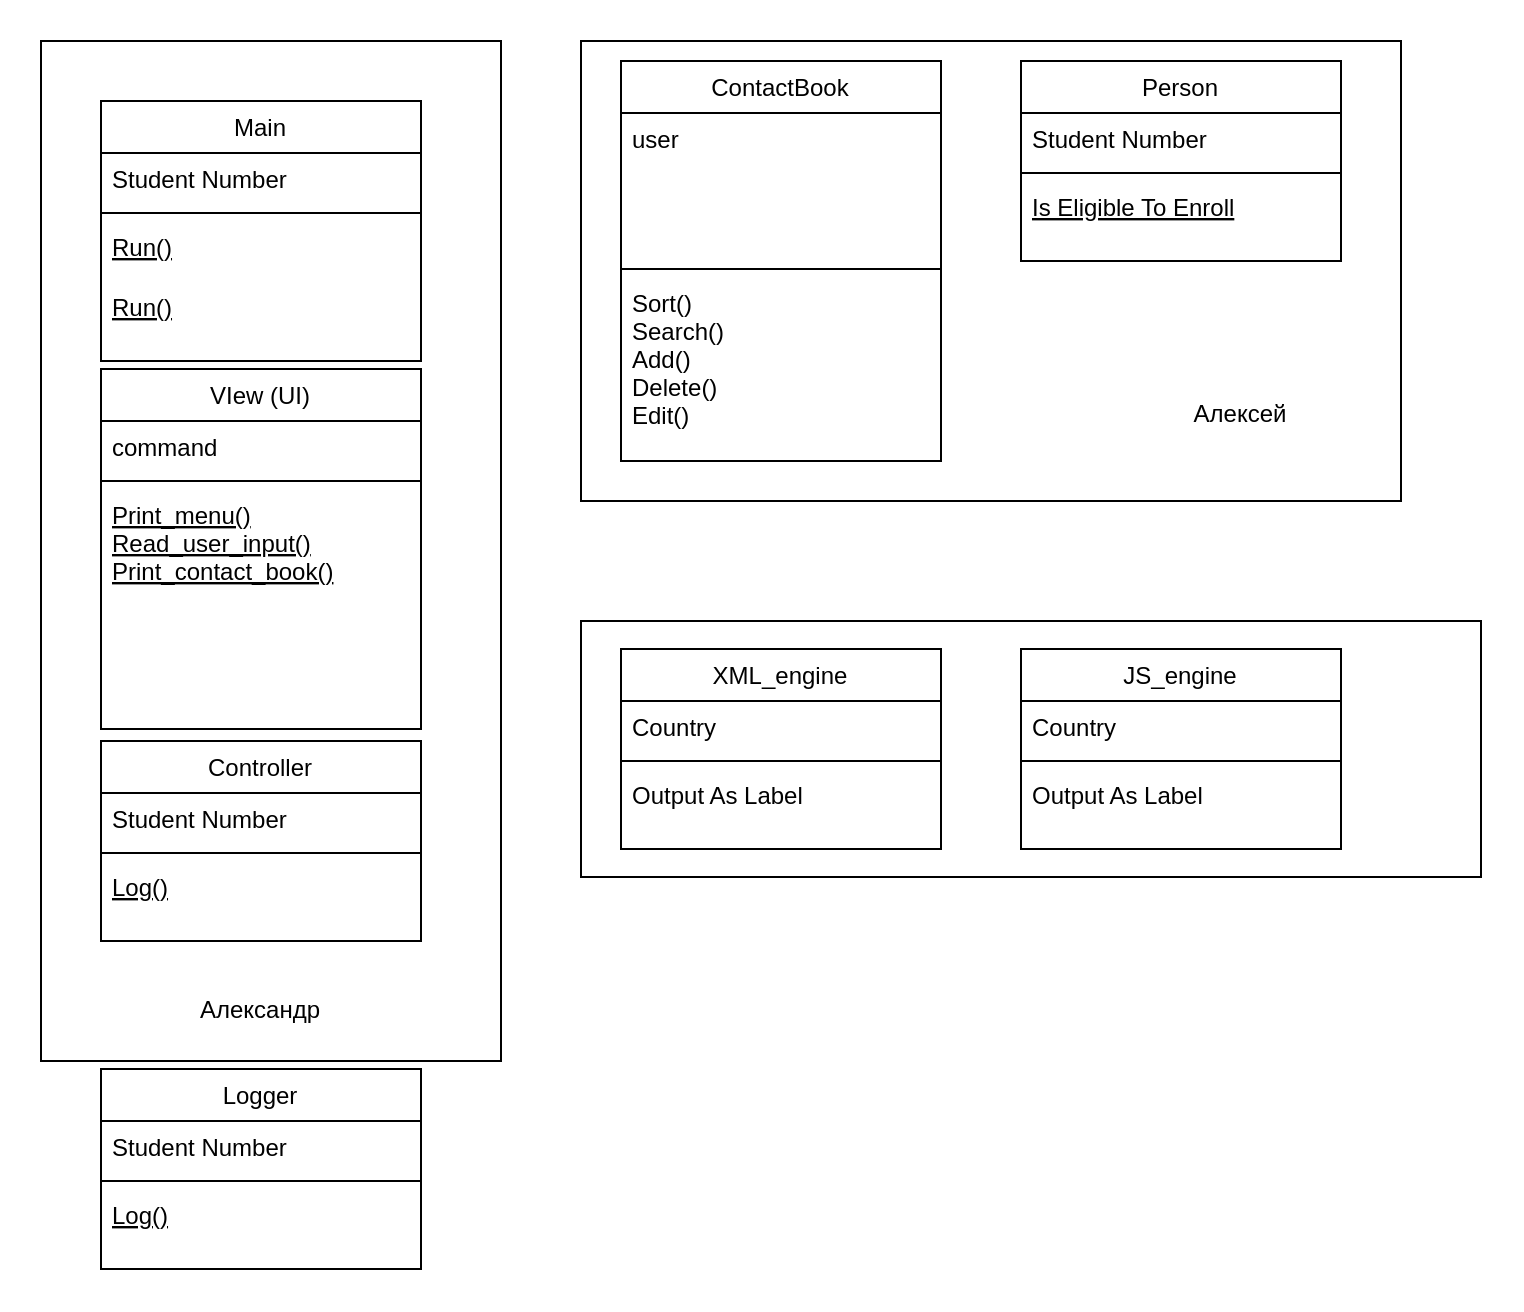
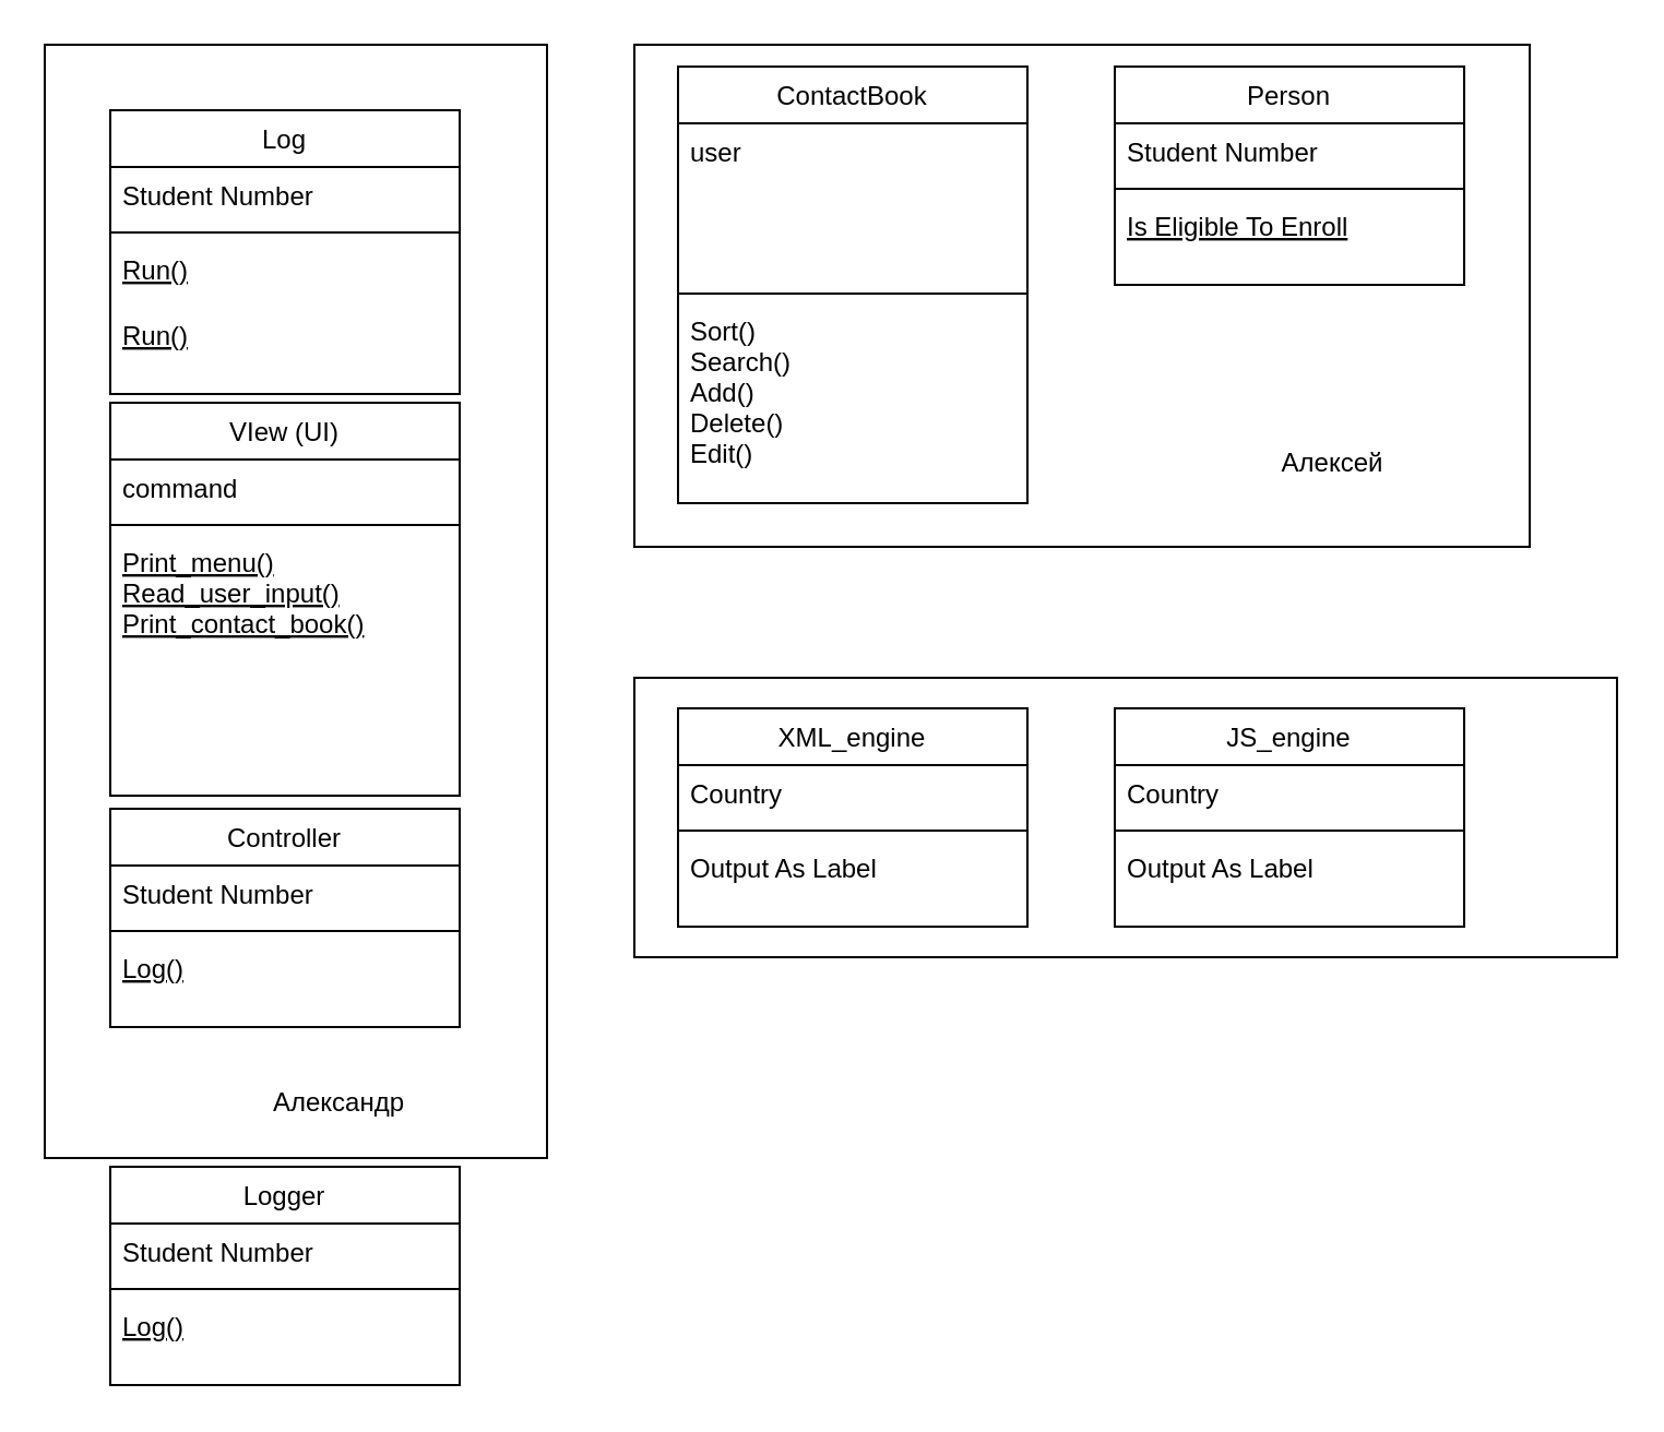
- <mxCell id="29" value="Main" style="swimlane;fontStyle=0;align=center;verticalAlign=top;childLayout=stackLayout;horizontal=1;startSize=26;horizontalStack=0;resizeParent=1;resizeLast=0;collapsible=1;marginBottom=0;rounded=0;shadow=0;strokeWidth=1;" parent="1" vertex="1"><mxGeometry x="50" y="50" width="160" height="130" as="geometry"><mxRectangle x="130" y="380" width="160" height="26" as="alternateBounds" /></mxGeometry></mxCell>
+ <mxCell id="29" value="Log" style="swimlane;fontStyle=0;align=center;verticalAlign=top;childLayout=stackLayout;horizontal=1;startSize=26;horizontalStack=0;resizeParent=1;resizeLast=0;collapsible=1;marginBottom=0;rounded=0;shadow=0;strokeWidth=1;" parent="1" vertex="1"><mxGeometry x="50" y="50" width="160" height="130" as="geometry"><mxRectangle x="130" y="380" width="160" height="26" as="alternateBounds" /></mxGeometry></mxCell>
- <mxCell id="37" value="Алексей" style="text;html=1;strokeColor=none;fillColor=none;align=center;verticalAlign=middle;whiteSpace=wrap;rounded=0;" parent="1" vertex="1"><mxGeometry x="590" y="192" width="60" height="30" as="geometry" /></mxCell>
+ <mxCell id="37" value="Алексей" style="text;html=1;strokeColor=none;fillColor=none;align=center;verticalAlign=middle;whiteSpace=wrap;rounded=0;" parent="1" vertex="1"><mxGeometry x="580" y="197" width="60" height="30" as="geometry" /></mxCell>
- <mxCell id="38" value="Александр" style="text;html=1;strokeColor=none;fillColor=none;align=center;verticalAlign=middle;whiteSpace=wrap;rounded=0;" parent="1" vertex="1"><mxGeometry x="100" y="490" width="60" height="30" as="geometry" /></mxCell>
+ <mxCell id="38" value="Александр" style="text;html=1;strokeColor=none;fillColor=none;align=center;verticalAlign=middle;whiteSpace=wrap;rounded=0;" parent="1" vertex="1"><mxGeometry x="125" y="490" width="60" height="30" as="geometry" /></mxCell>
